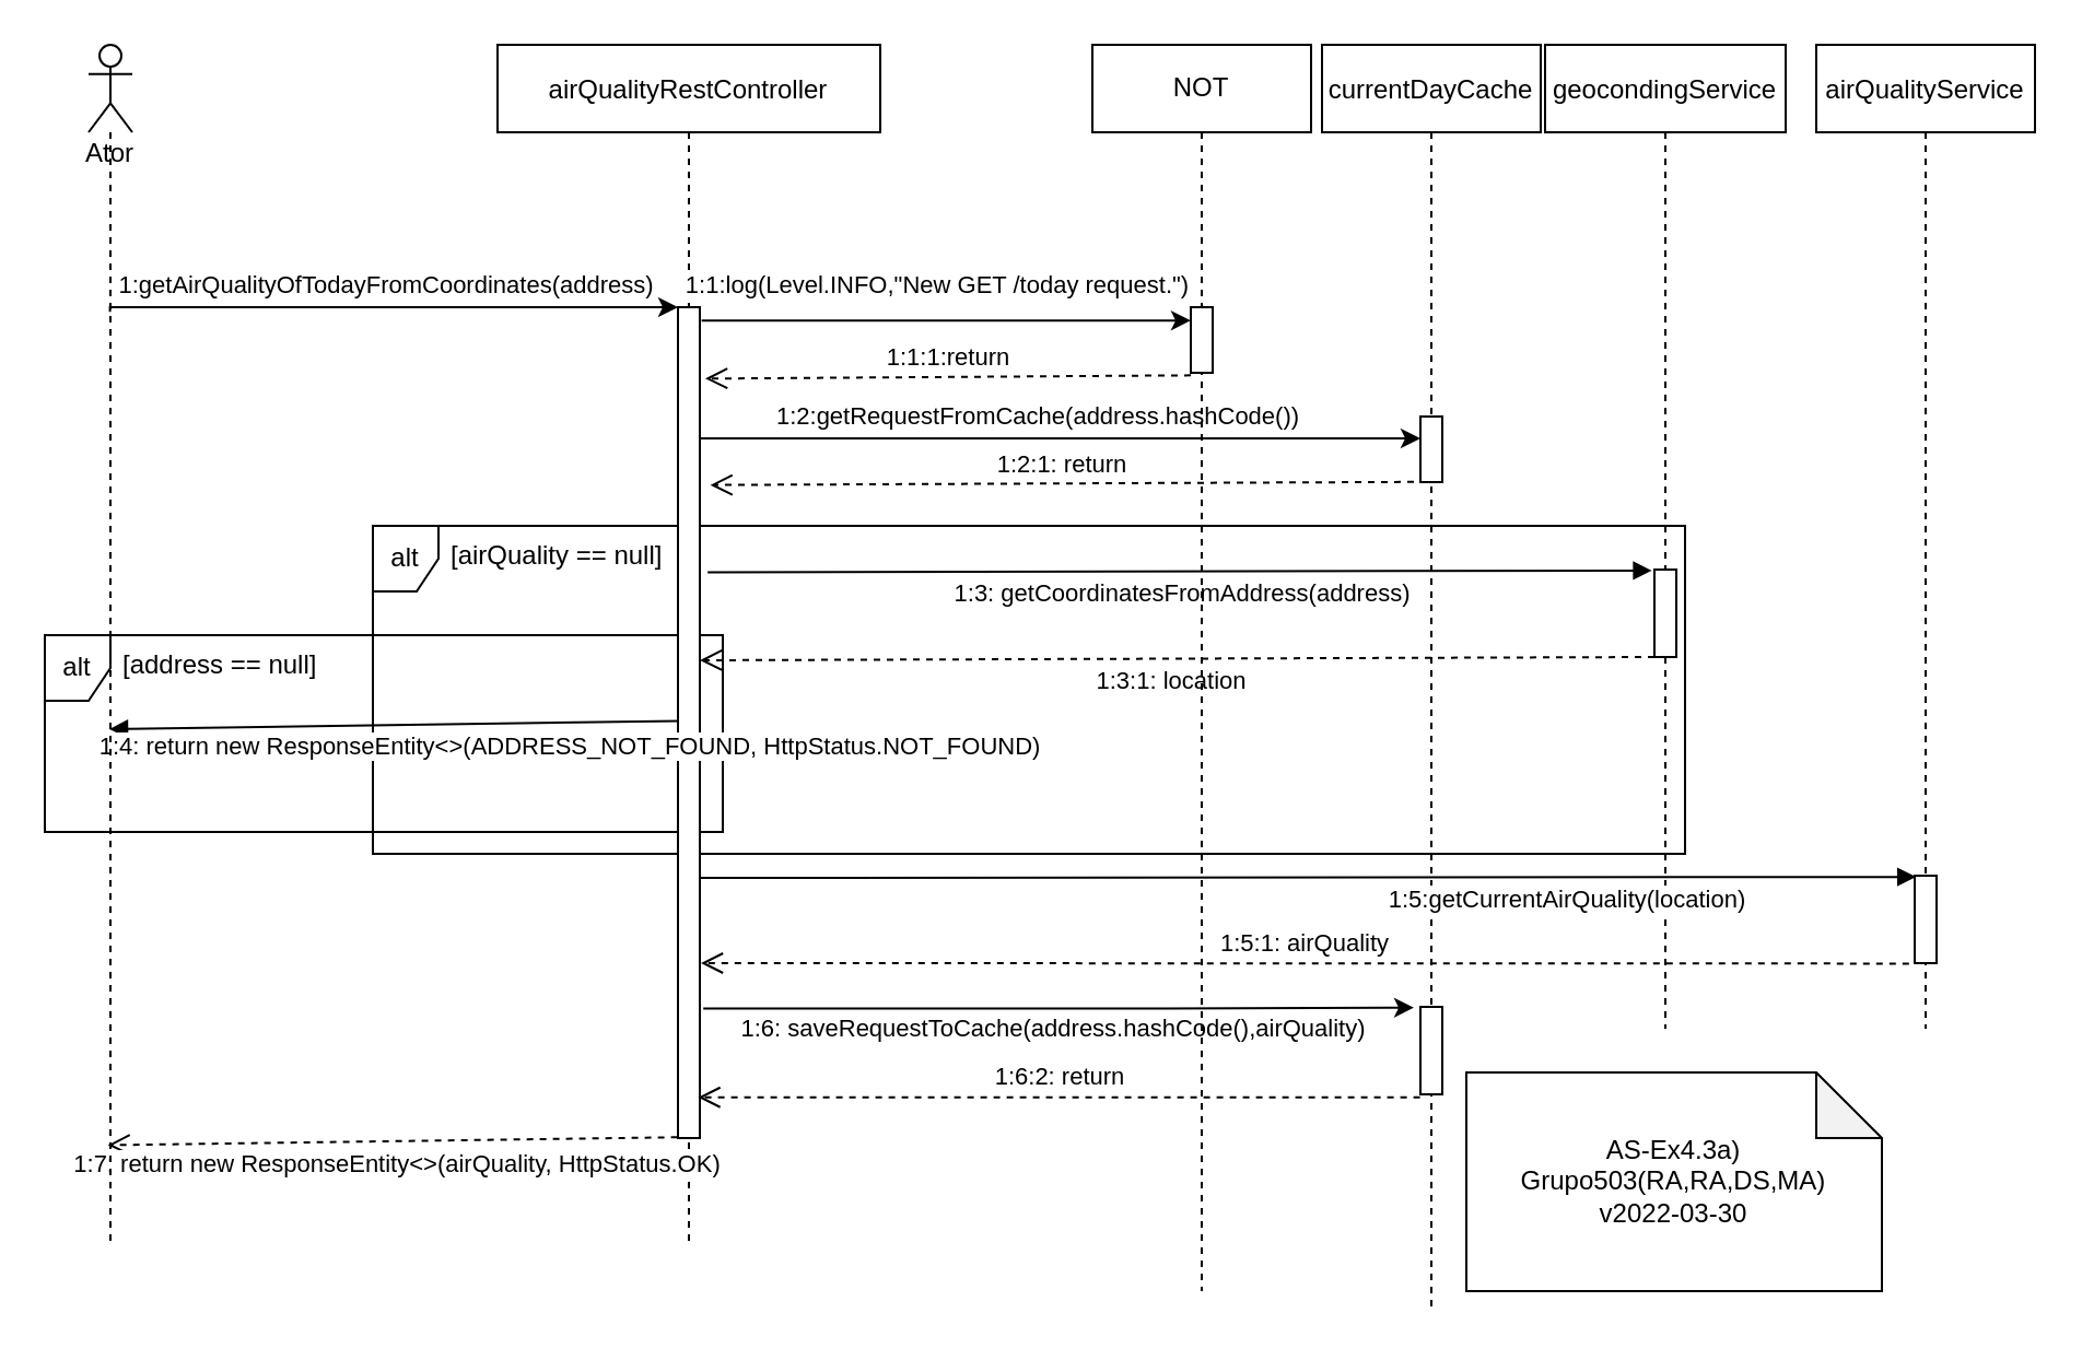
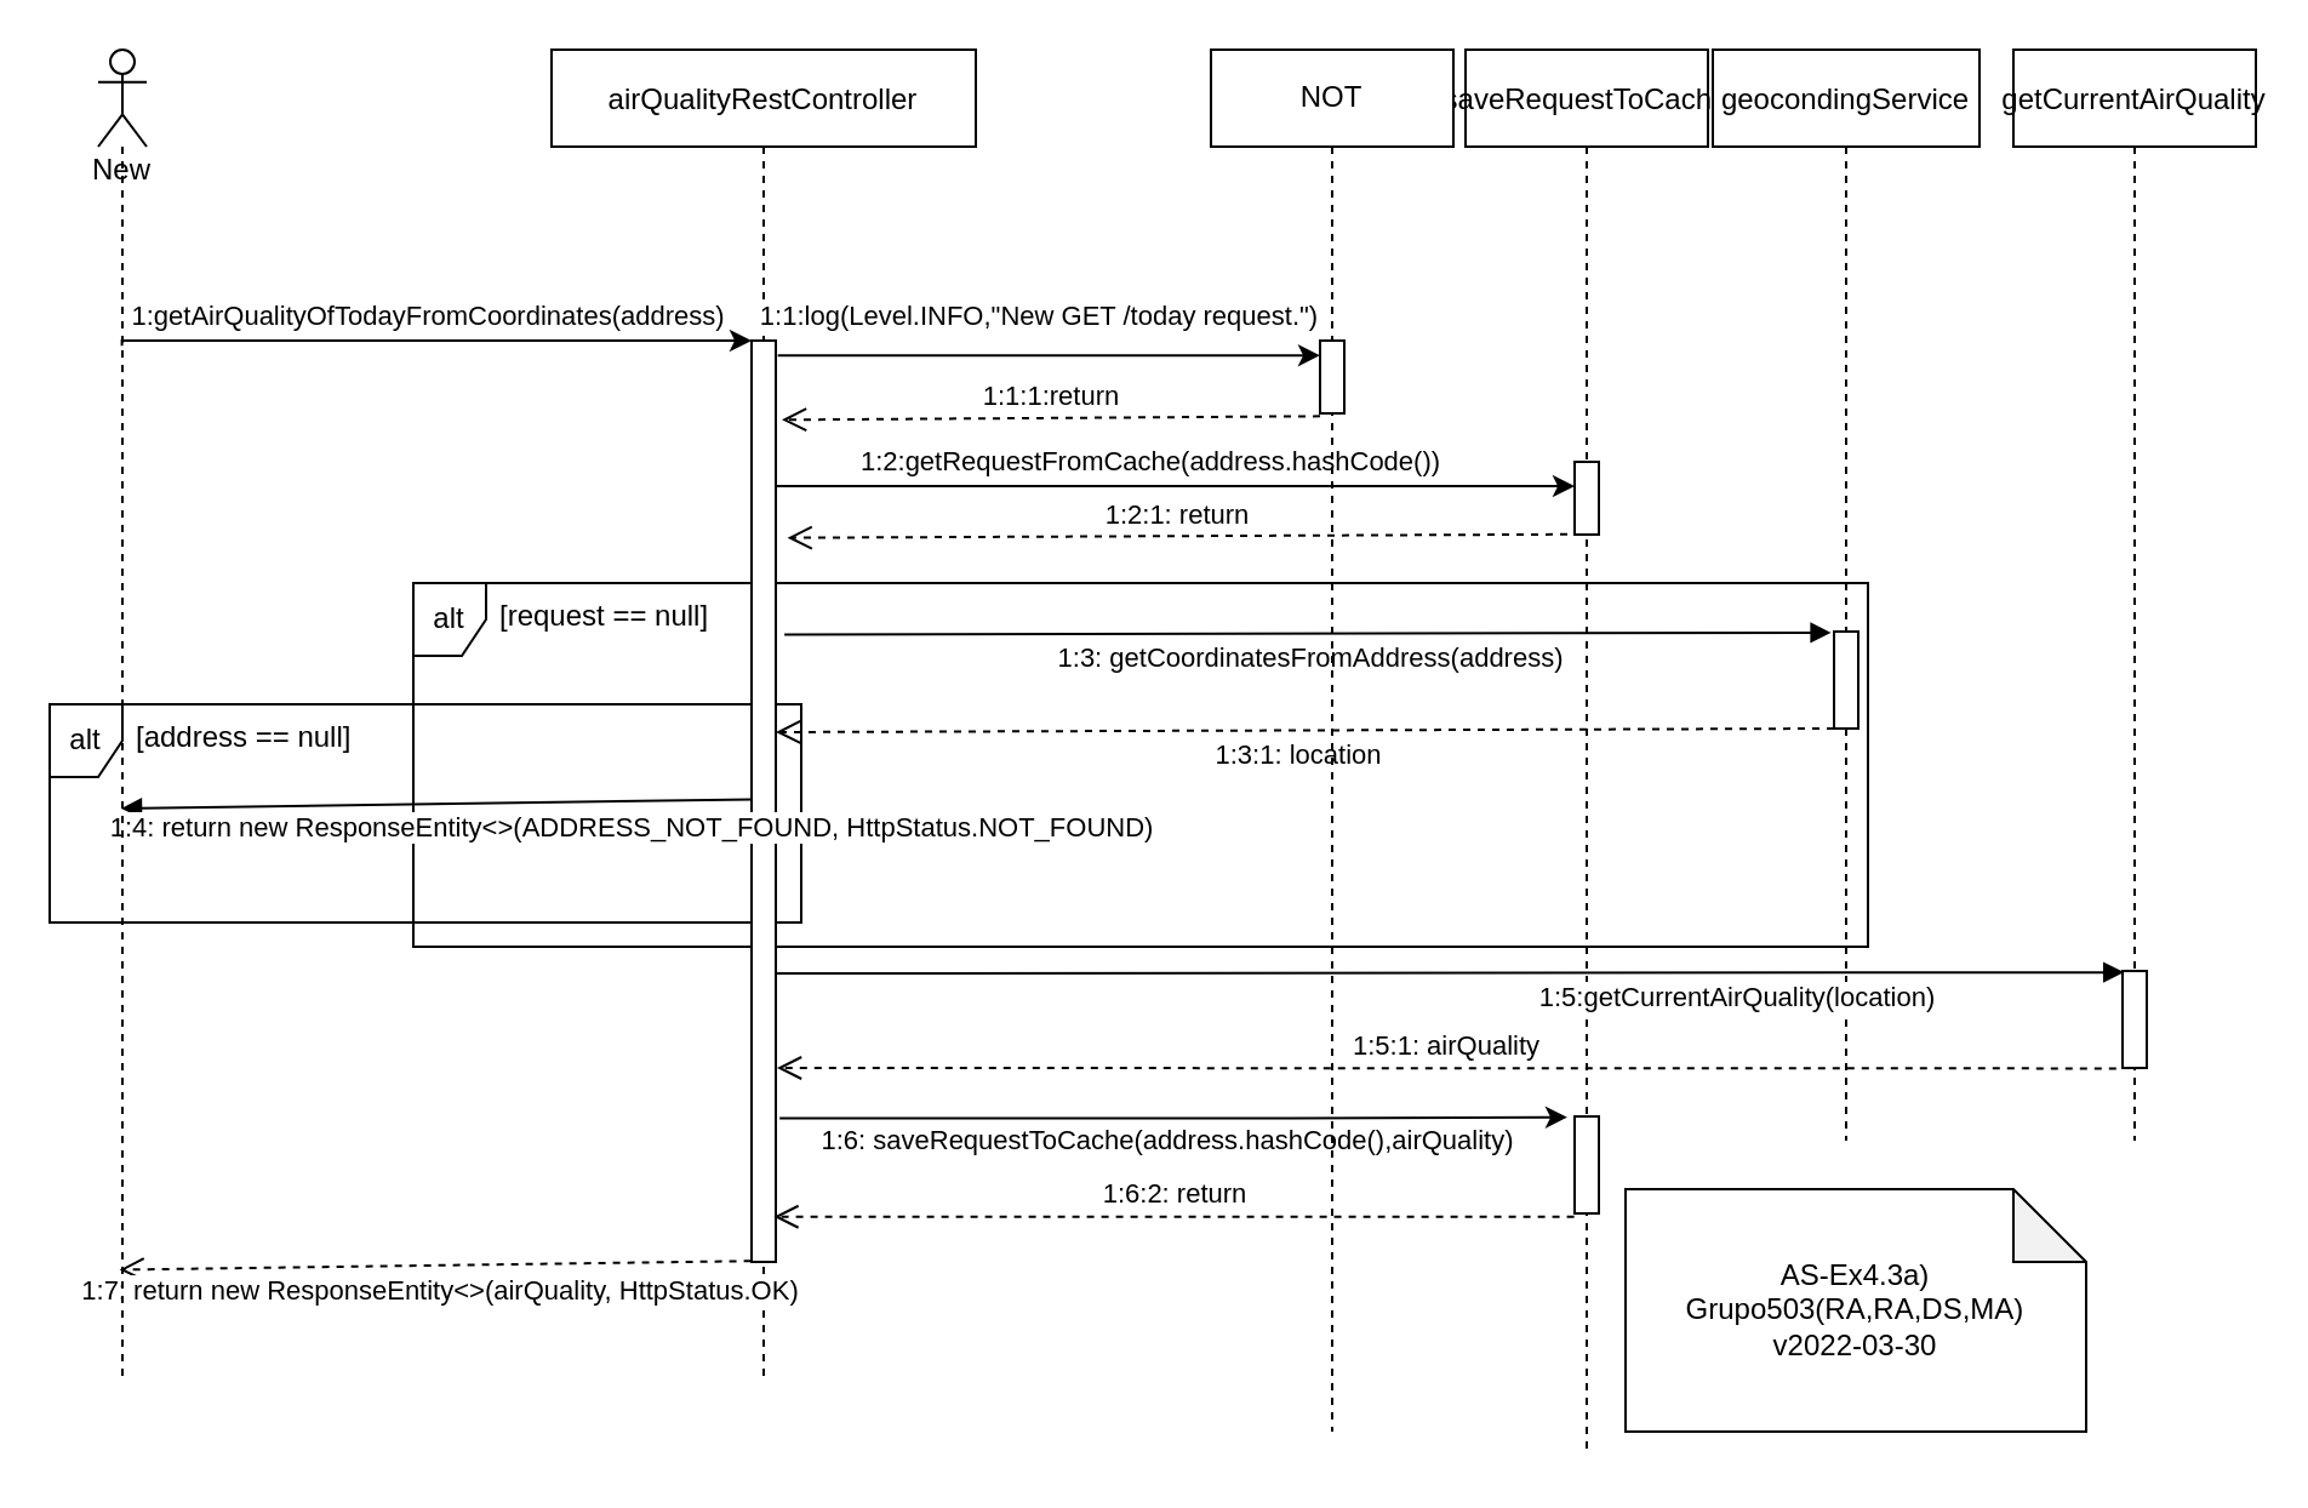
- <mxCell id="6" value="currentDayCache" style="shape=umlLifeline;perimeter=lifelinePerimeter;container=1;collapsible=0;recursiveResize=0;rounded=0;shadow=0;strokeWidth=1;" parent="1" vertex="1"><mxGeometry x="604" y="20" width="100" height="580" as="geometry" /></mxCell>
+ <mxCell id="6" value="saveRequestToCache" style="shape=umlLifeline;perimeter=lifelinePerimeter;container=1;collapsible=0;recursiveResize=0;rounded=0;shadow=0;strokeWidth=1;" parent="1" vertex="1"><mxGeometry x="604" y="20" width="100" height="580" as="geometry" /></mxCell>
- <mxCell id="11" value="airQualityService" style="shape=umlLifeline;perimeter=lifelinePerimeter;container=1;collapsible=0;recursiveResize=0;rounded=0;shadow=0;strokeWidth=1;" parent="1" vertex="1"><mxGeometry x="830" y="20" width="100" height="450" as="geometry" /></mxCell>
+ <mxCell id="11" value="getCurrentAirQuality" style="shape=umlLifeline;perimeter=lifelinePerimeter;container=1;collapsible=0;recursiveResize=0;rounded=0;shadow=0;strokeWidth=1;" parent="1" vertex="1"><mxGeometry x="830" y="20" width="100" height="450" as="geometry" /></mxCell>
- <mxCell id="31" value="Ator" style="shape=umlLifeline;participant=umlActor;perimeter=lifelinePerimeter;whiteSpace=wrap;html=1;container=1;collapsible=0;recursiveResize=0;verticalAlign=top;spacingTop=36;outlineConnect=0;" parent="1" vertex="1"><mxGeometry x="40" y="20" width="20" height="550" as="geometry" /></mxCell>
+ <mxCell id="31" value="New" style="shape=umlLifeline;participant=umlActor;perimeter=lifelinePerimeter;whiteSpace=wrap;html=1;container=1;collapsible=0;recursiveResize=0;verticalAlign=top;spacingTop=36;outlineConnect=0;" parent="1" vertex="1"><mxGeometry x="40" y="20" width="20" height="550" as="geometry" /></mxCell>
- <mxCell id="29" value="[airQuality == null]" style="text;strokeColor=none;fillColor=none;align=left;verticalAlign=top;spacingLeft=4;spacingRight=4;overflow=hidden;rotatable=0;points=[[0,0.5],[1,0.5]];portConstraint=eastwest;" parent="1" vertex="1"><mxGeometry x="200" y="240" width="110" height="26" as="geometry" /></mxCell>
+ <mxCell id="29" value="[request == null]" style="text;strokeColor=none;fillColor=none;align=left;verticalAlign=top;spacingLeft=4;spacingRight=4;overflow=hidden;rotatable=0;points=[[0,0.5],[1,0.5]];portConstraint=eastwest;" parent="1" vertex="1"><mxGeometry x="200" y="240" width="110" height="26" as="geometry" /></mxCell>
